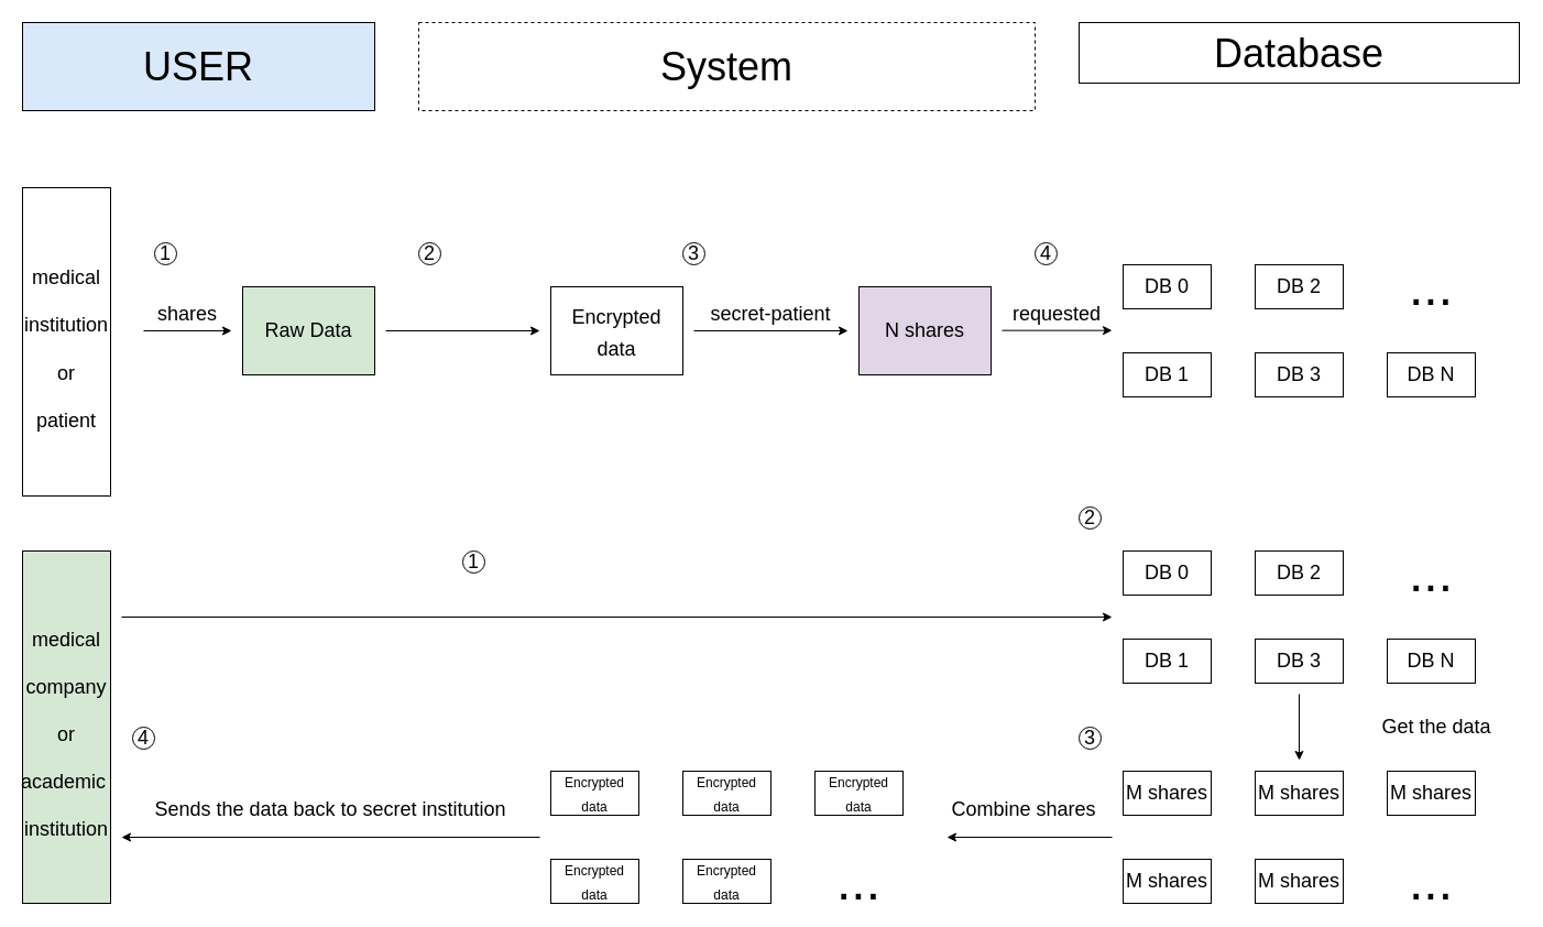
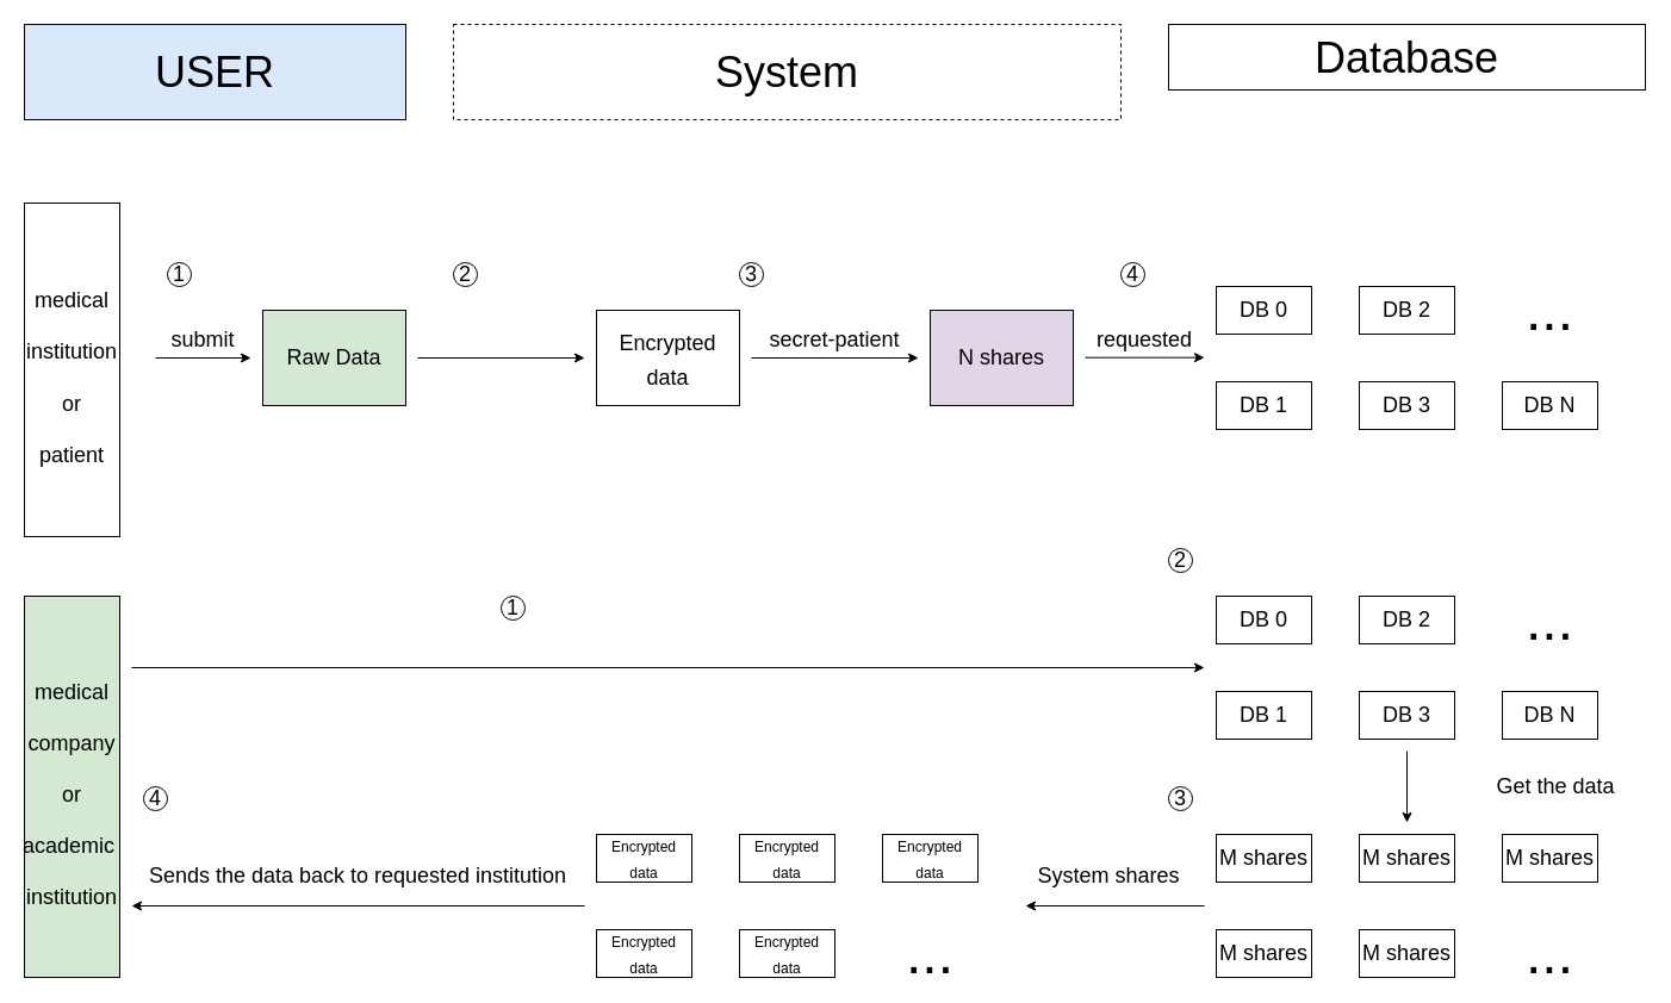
- <mxCell id="20" value="shares" style="text;html=1;strokeColor=none;fillColor=none;align=center;verticalAlign=middle;whiteSpace=wrap;rounded=0;fontSize=18;" vertex="1" parent="1"><mxGeometry x="140" y="270" width="60" height="30" as="geometry" /></mxCell>
+ <mxCell id="20" value="submit" style="text;html=1;strokeColor=none;fillColor=none;align=center;verticalAlign=middle;whiteSpace=wrap;rounded=0;fontSize=18;" vertex="1" parent="1"><mxGeometry x="140" y="270" width="60" height="30" as="geometry" /></mxCell>
- <mxCell id="51" value="&lt;font style=&quot;font-size: 18px;&quot;&gt;Sends the data back to secret institution&lt;/font&gt;" style="text;html=1;strokeColor=none;fillColor=none;align=center;verticalAlign=middle;whiteSpace=wrap;rounded=0;fontSize=12;" vertex="1" parent="1"><mxGeometry x="110" y="715" width="380" height="40" as="geometry" /></mxCell>
+ <mxCell id="51" value="&lt;font style=&quot;font-size: 18px;&quot;&gt;Sends the data back to requested institution&lt;/font&gt;" style="text;html=1;strokeColor=none;fillColor=none;align=center;verticalAlign=middle;whiteSpace=wrap;rounded=0;fontSize=12;" vertex="1" parent="1"><mxGeometry x="110" y="715" width="380" height="40" as="geometry" /></mxCell>
- <mxCell id="43" value="Combine shares" style="text;html=1;strokeColor=none;fillColor=none;align=center;verticalAlign=middle;whiteSpace=wrap;rounded=0;fontSize=18;" vertex="1" parent="1"><mxGeometry x="860" y="720" width="140" height="30" as="geometry" /></mxCell>
+ <mxCell id="43" value="System shares" style="text;html=1;strokeColor=none;fillColor=none;align=center;verticalAlign=middle;whiteSpace=wrap;rounded=0;fontSize=18;" vertex="1" parent="1"><mxGeometry x="860" y="720" width="140" height="30" as="geometry" /></mxCell>
